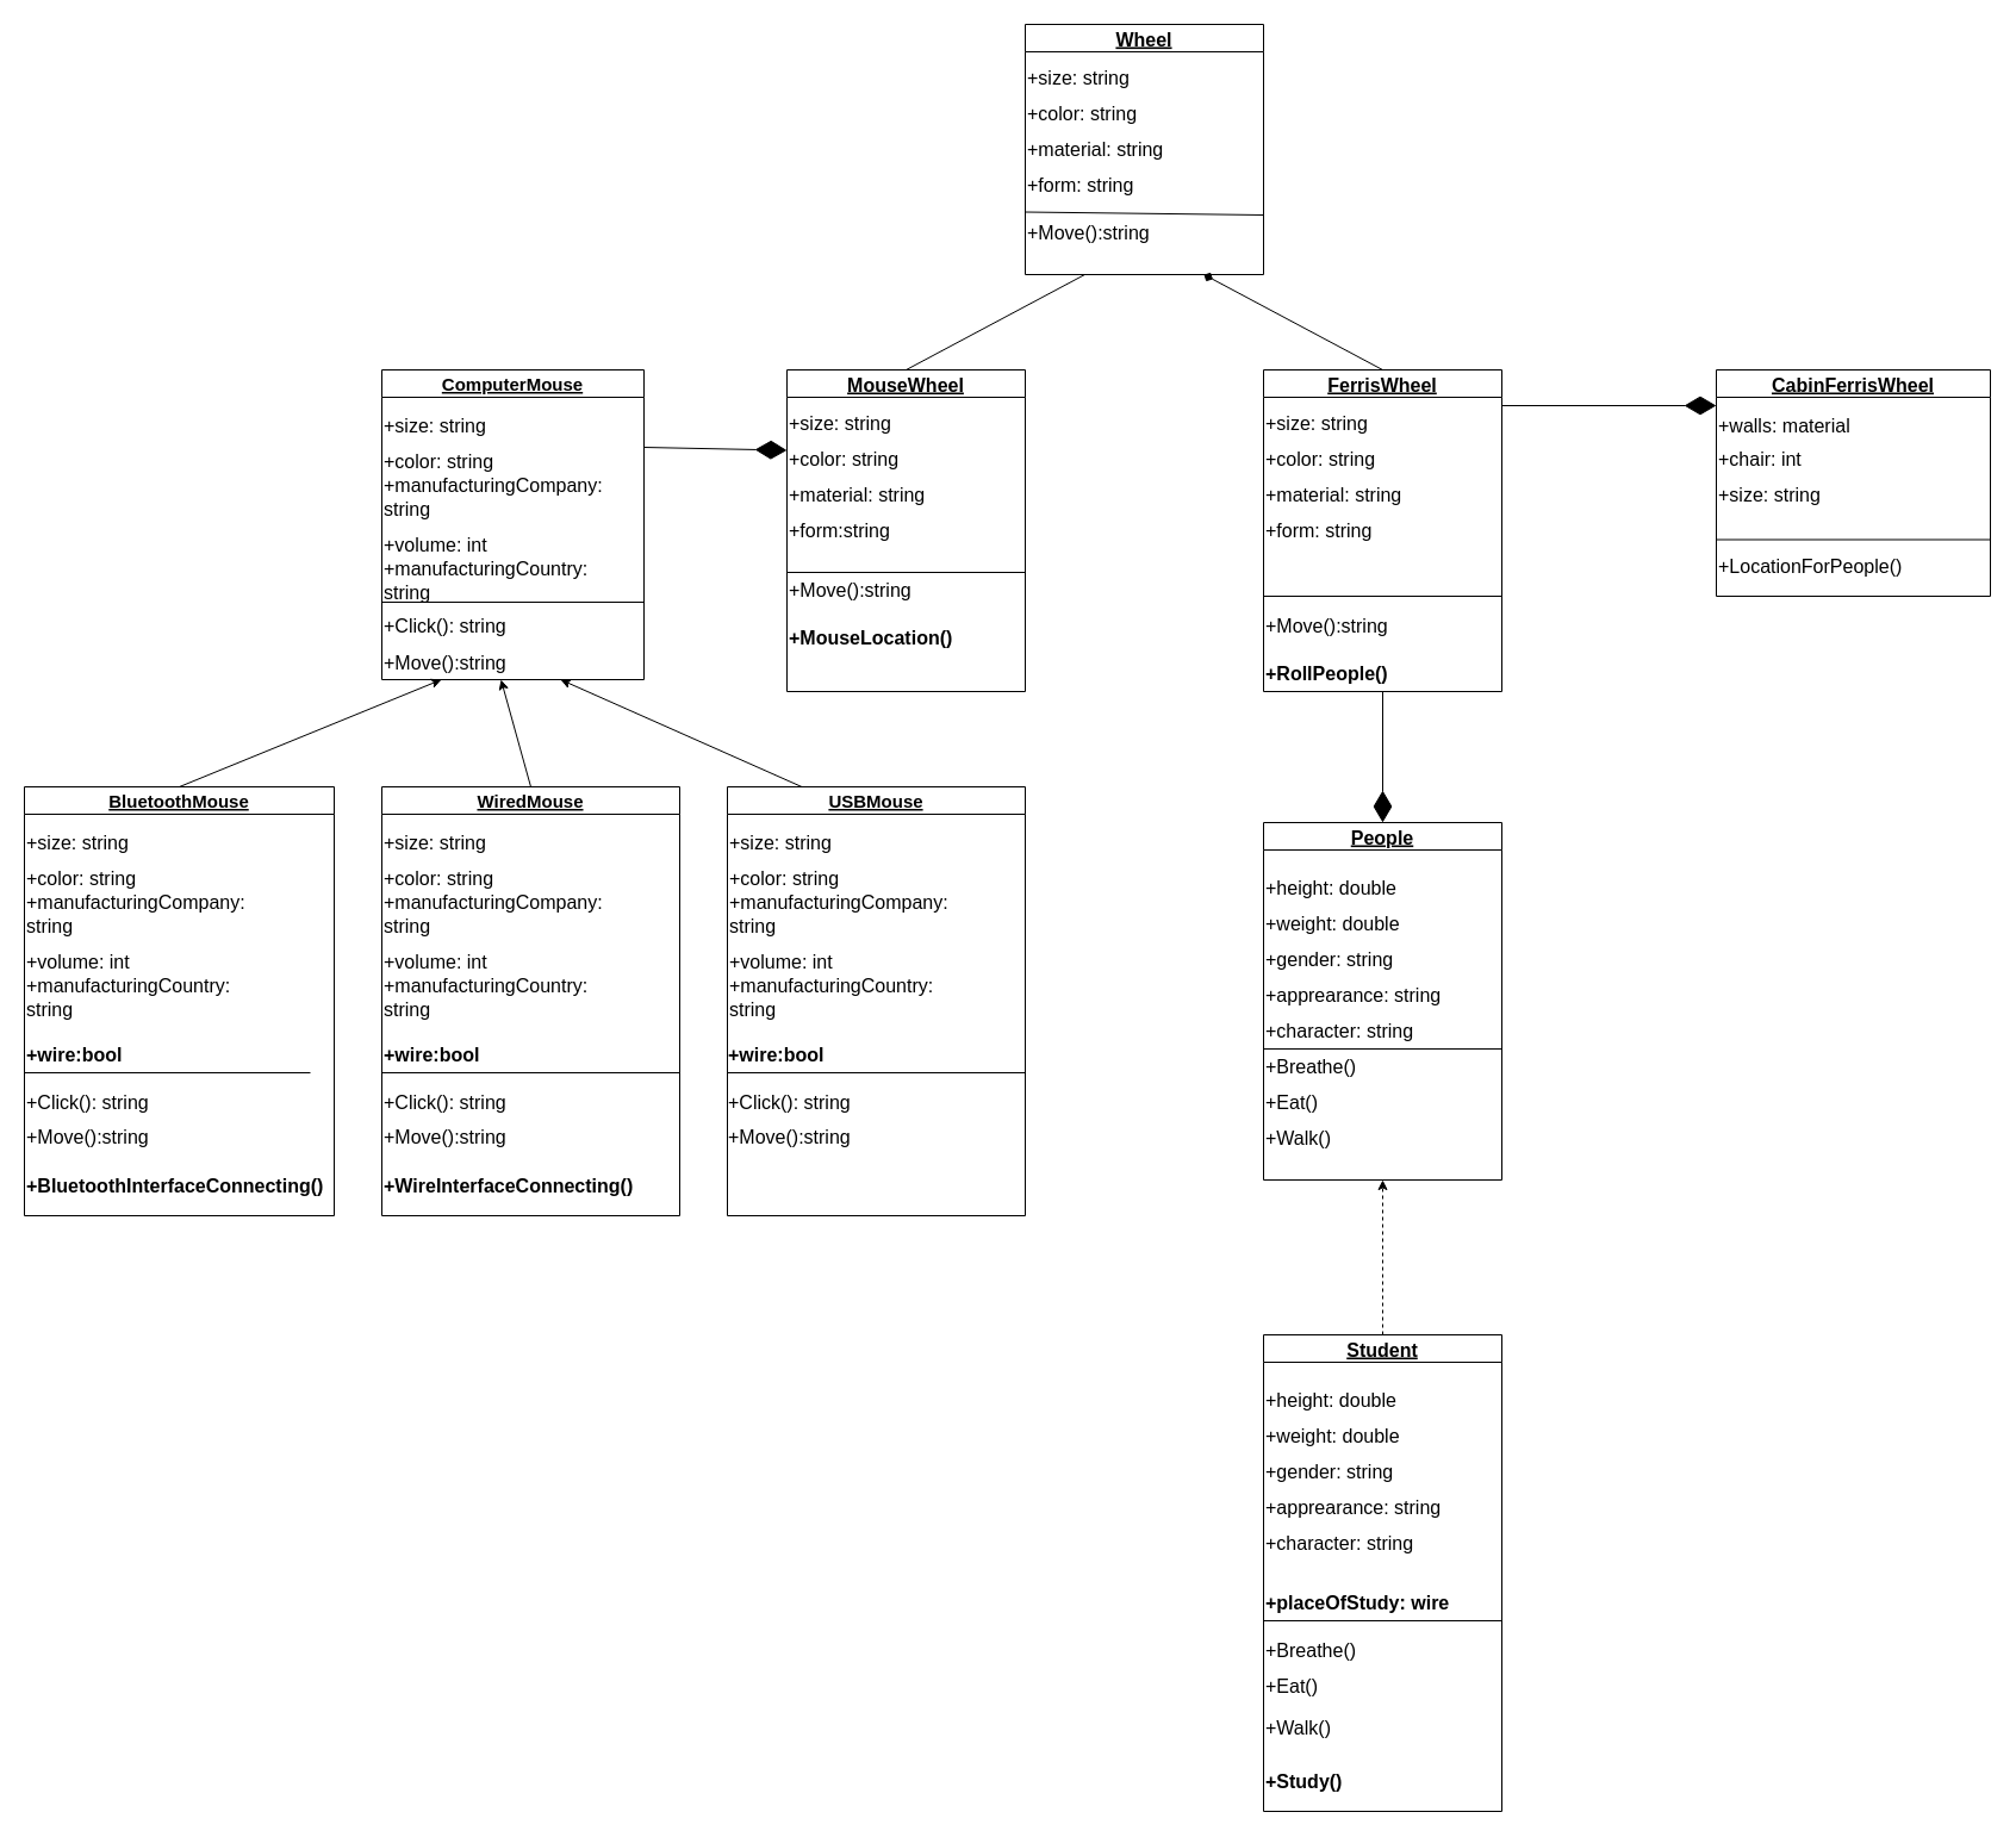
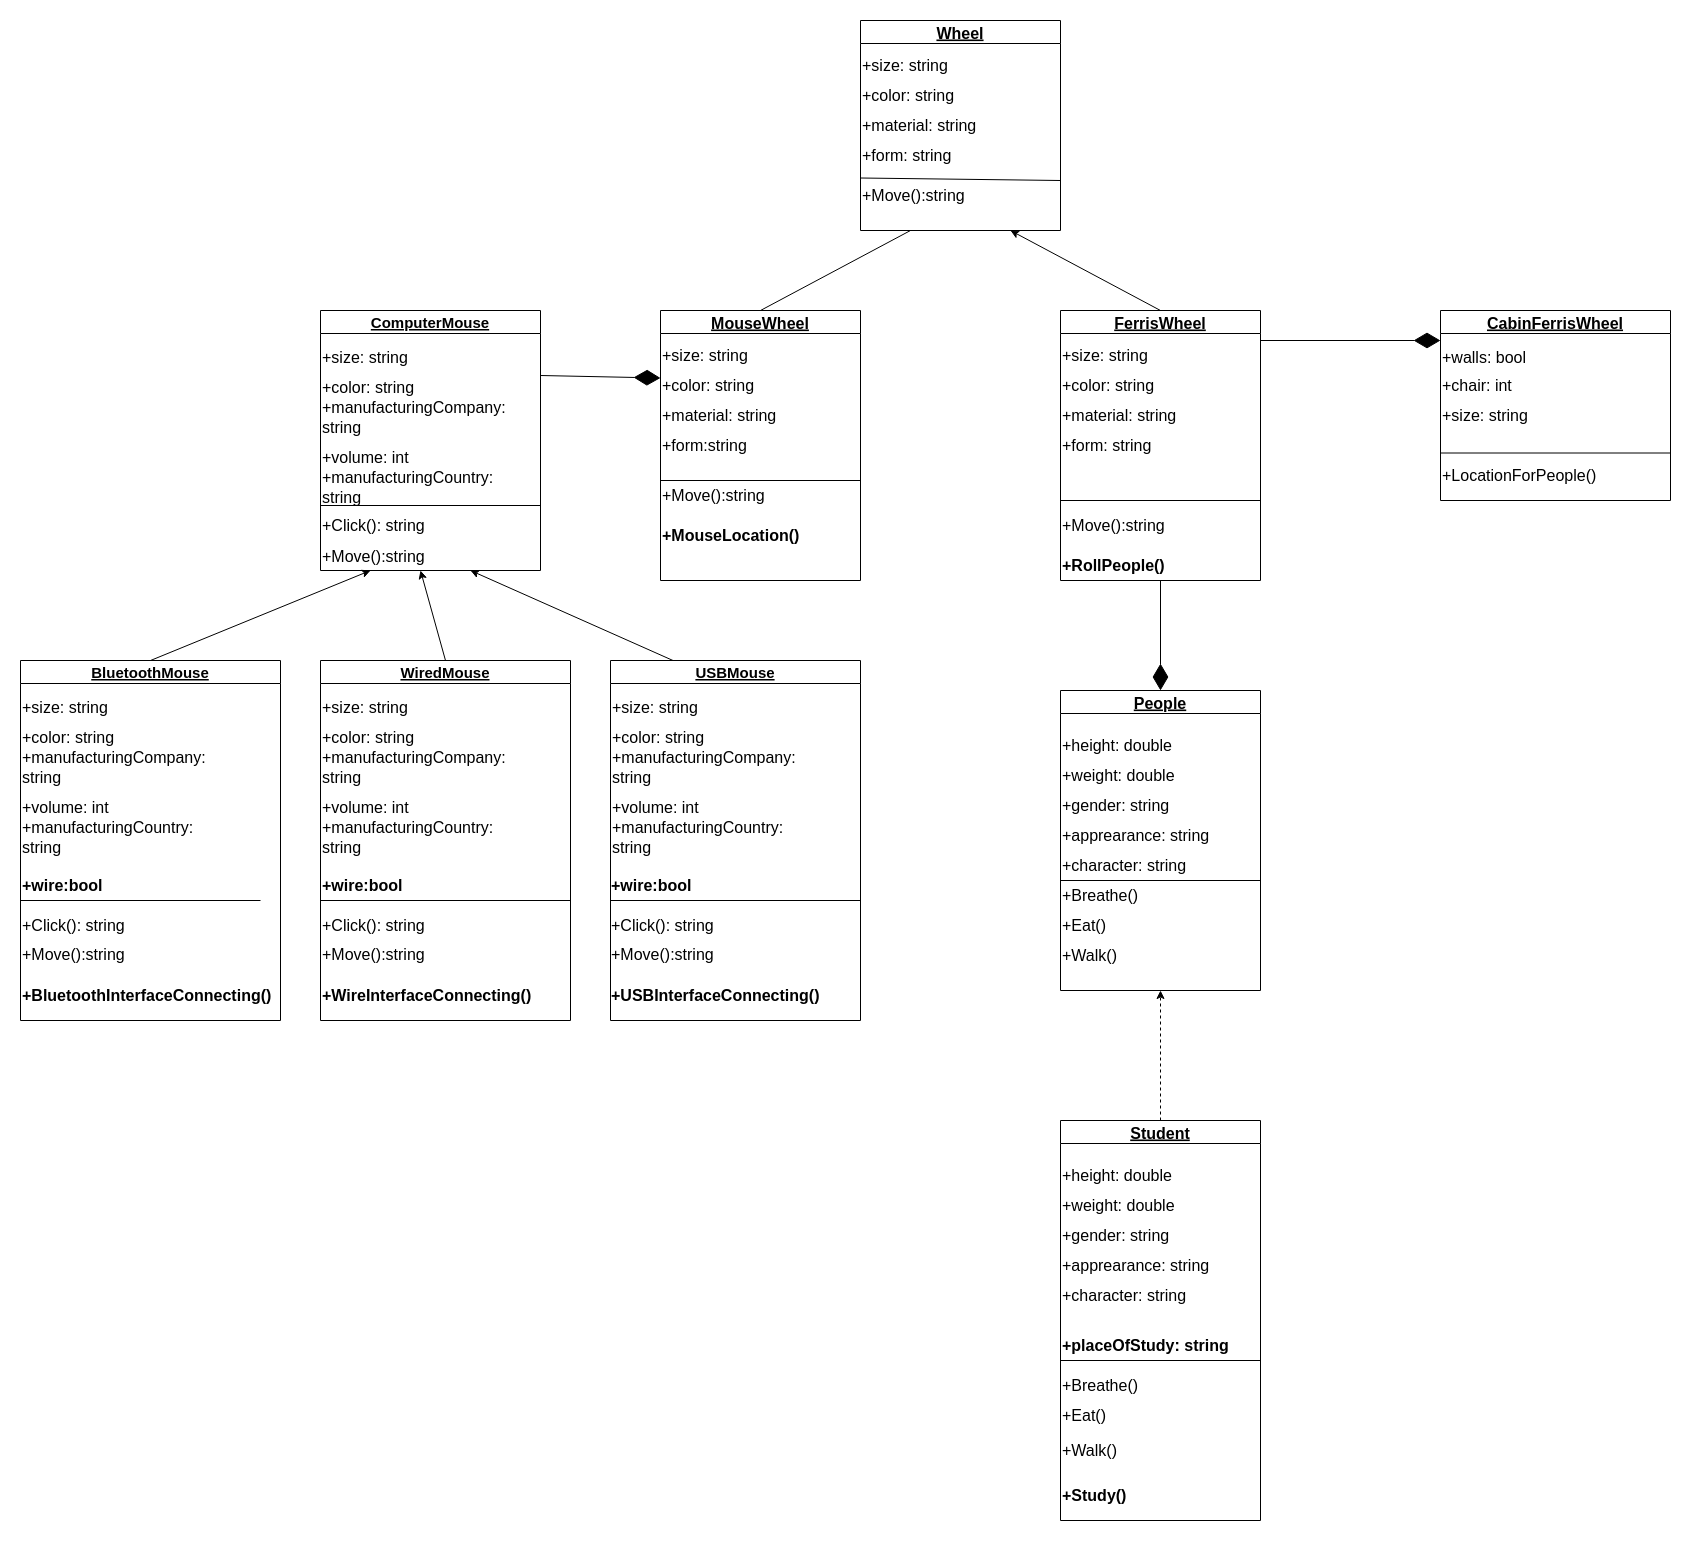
- <mxCell id="72" value="" style="endArrow=diamond;html=1;rounded=0;fontSize=16;entryX=0.75;entryY=1;entryDx=0;entryDy=0;exitX=0.5;exitY=0;exitDx=0;exitDy=0;" edge="1" parent="1" source="64" target="56"><mxGeometry width="50" height="50" relative="1" as="geometry"><mxPoint x="1070" y="320" as="sourcePoint" /><mxPoint x="1120" y="270" as="targetPoint" /></mxGeometry></mxCell>
+ <mxCell id="72" value="" style="endArrow=classic;html=1;rounded=0;fontSize=16;entryX=0.75;entryY=1;entryDx=0;entryDy=0;exitX=0.5;exitY=0;exitDx=0;exitDy=0;" edge="1" parent="1" source="64" target="56"><mxGeometry width="50" height="50" relative="1" as="geometry"><mxPoint x="1070" y="320" as="sourcePoint" /><mxPoint x="1120" y="270" as="targetPoint" /></mxGeometry></mxCell>
- <mxCell id="74" value="+walls: material" style="text;html=1;strokeColor=none;fillColor=none;align=left;verticalAlign=middle;whiteSpace=wrap;rounded=0;fontSize=16;" vertex="1" parent="73"><mxGeometry y="32" width="230" height="30" as="geometry" /></mxCell>
+ <mxCell id="74" value="+walls: bool" style="text;html=1;strokeColor=none;fillColor=none;align=left;verticalAlign=middle;whiteSpace=wrap;rounded=0;fontSize=16;" vertex="1" parent="73"><mxGeometry y="32" width="230" height="30" as="geometry" /></mxCell>
+ <mxCell id="42" value="&lt;b&gt;+USBInterfaceConnecting()&lt;/b&gt;" style="text;html=1;strokeColor=none;fillColor=none;align=left;verticalAlign=middle;whiteSpace=wrap;rounded=0;fontSize=16;" vertex="1" parent="33"><mxGeometry x="-1" y="320" width="250" height="30" as="geometry" /></mxCell>
- <mxCell id="101" value="&lt;b&gt;+placeOfStudy: wire&lt;/b&gt;" style="text;html=1;strokeColor=none;fillColor=none;align=left;verticalAlign=middle;whiteSpace=wrap;rounded=0;fontSize=16;" vertex="1" parent="91"><mxGeometry y="210" width="200" height="30" as="geometry" /></mxCell>
+ <mxCell id="101" value="&lt;b&gt;+placeOfStudy: string&lt;/b&gt;" style="text;html=1;strokeColor=none;fillColor=none;align=left;verticalAlign=middle;whiteSpace=wrap;rounded=0;fontSize=16;" vertex="1" parent="91"><mxGeometry y="210" width="200" height="30" as="geometry" /></mxCell>
